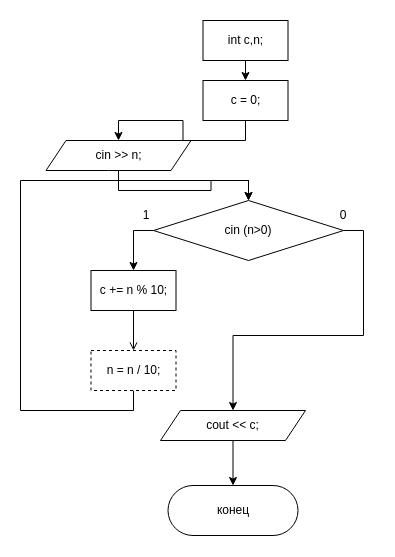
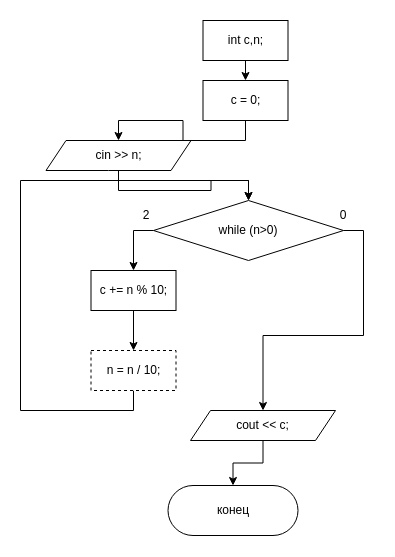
- <mxCell id="18" value="1" style="text;html=1;strokeColor=none;fillColor=none;align=center;verticalAlign=middle;whiteSpace=wrap;rounded=0;" vertex="1" parent="1"><mxGeometry x="115.5" y="200" width="60" height="30" as="geometry" /></mxCell>
+ <mxCell id="18" value="2" style="text;html=1;strokeColor=none;fillColor=none;align=center;verticalAlign=middle;whiteSpace=wrap;rounded=0;" vertex="1" parent="1"><mxGeometry x="115.5" y="200" width="60" height="30" as="geometry" /></mxCell>
- <mxCell id="8" value="cin (n&amp;gt;0)" style="rhombus;whiteSpace=wrap;html=1;rounded=1;arcSize=0;" vertex="1" parent="1"><mxGeometry x="153" y="200" width="190" height="60" as="geometry" /></mxCell>
+ <mxCell id="8" value="while (n&amp;gt;0)" style="rhombus;whiteSpace=wrap;html=1;rounded=1;arcSize=0;" vertex="1" parent="1"><mxGeometry x="153" y="200" width="190" height="60" as="geometry" /></mxCell>
- <mxCell id="12" style="edgeStyle=orthogonalEdgeStyle;rounded=0;orthogonalLoop=1;jettySize=auto;html=1;exitX=0.5;exitY=1;exitDx=0;exitDy=0;entryX=0.5;entryY=0;entryDx=0;entryDy=0;endArrow=open;" edge="1" parent="1" source="13" target="15"><mxGeometry relative="1" as="geometry" /></mxCell>
+ <mxCell id="12" style="edgeStyle=orthogonalEdgeStyle;rounded=0;orthogonalLoop=1;jettySize=auto;html=1;exitX=0.5;exitY=1;exitDx=0;exitDy=0;entryX=0.5;entryY=0;entryDx=0;entryDy=0;" edge="1" parent="1" source="13" target="15"><mxGeometry relative="1" as="geometry" /></mxCell>
- <mxCell id="17" value="cout &amp;lt;&amp;lt; c;" style="shape=parallelogram;perimeter=parallelogramPerimeter;whiteSpace=wrap;html=1;fixedSize=1;rounded=1;arcSize=0;" vertex="1" parent="1"><mxGeometry x="160" y="410" width="145" height="30" as="geometry" /></mxCell>
+ <mxCell id="17" value="cout &amp;lt;&amp;lt; c;" style="shape=parallelogram;perimeter=parallelogramPerimeter;whiteSpace=wrap;html=1;fixedSize=1;rounded=1;arcSize=0;" vertex="1" parent="1"><mxGeometry x="190" y="410" width="145" height="30" as="geometry" /></mxCell>
